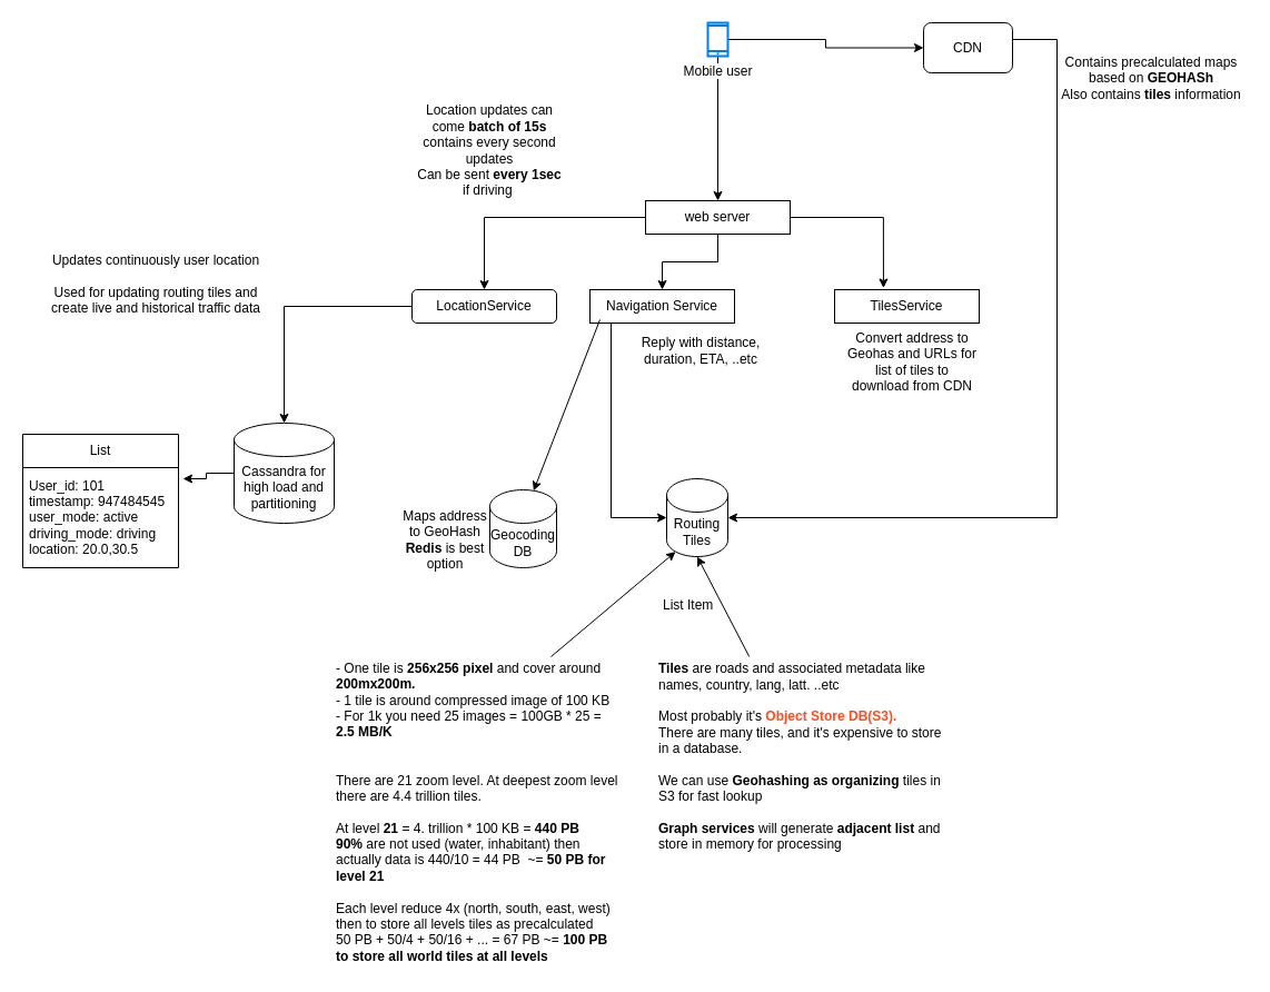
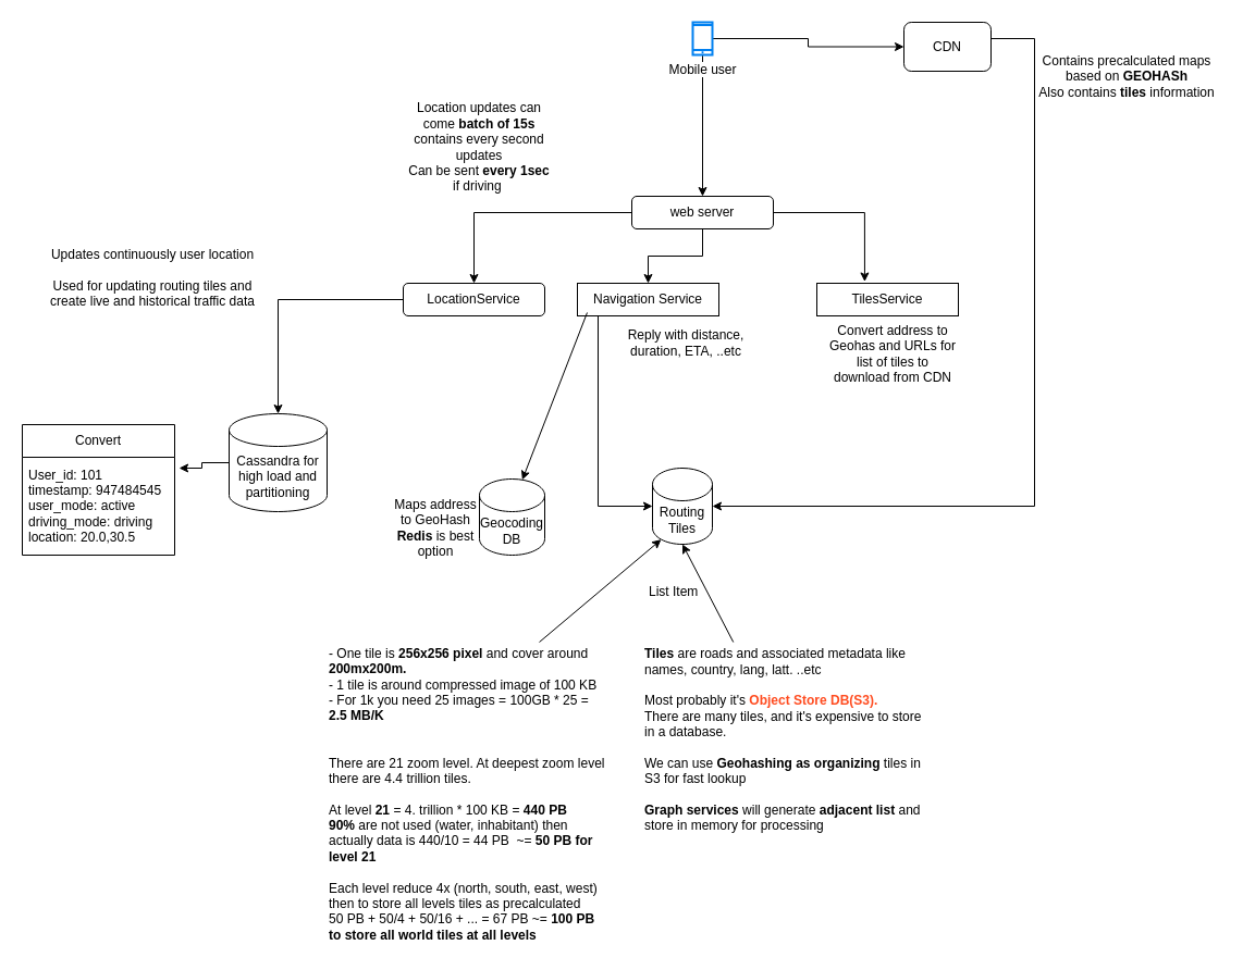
- <mxCell id="9" value="web server" style="rounded=0;whiteSpace=wrap;html=1;" vertex="1" parent="1"><mxGeometry x="580" y="180" width="130" height="30" as="geometry" /></mxCell>
+ <mxCell id="9" value="web server" style="whiteSpace=wrap;html=1;rounded=1;" vertex="1" parent="1"><mxGeometry x="580" y="180" width="130" height="30" as="geometry" /></mxCell>
- <mxCell id="30" value="List" style="swimlane;fontStyle=0;childLayout=stackLayout;horizontal=1;startSize=30;horizontalStack=0;resizeParent=1;resizeParentMax=0;resizeLast=0;collapsible=1;marginBottom=0;whiteSpace=wrap;html=1;" vertex="1" parent="1"><mxGeometry x="20" y="390" width="140" height="120" as="geometry" /></mxCell>
+ <mxCell id="30" value="Convert" style="swimlane;fontStyle=0;childLayout=stackLayout;horizontal=1;startSize=30;horizontalStack=0;resizeParent=1;resizeParentMax=0;resizeLast=0;collapsible=1;marginBottom=0;whiteSpace=wrap;html=1;" vertex="1" parent="1"><mxGeometry x="20" y="390" width="140" height="120" as="geometry" /></mxCell>
